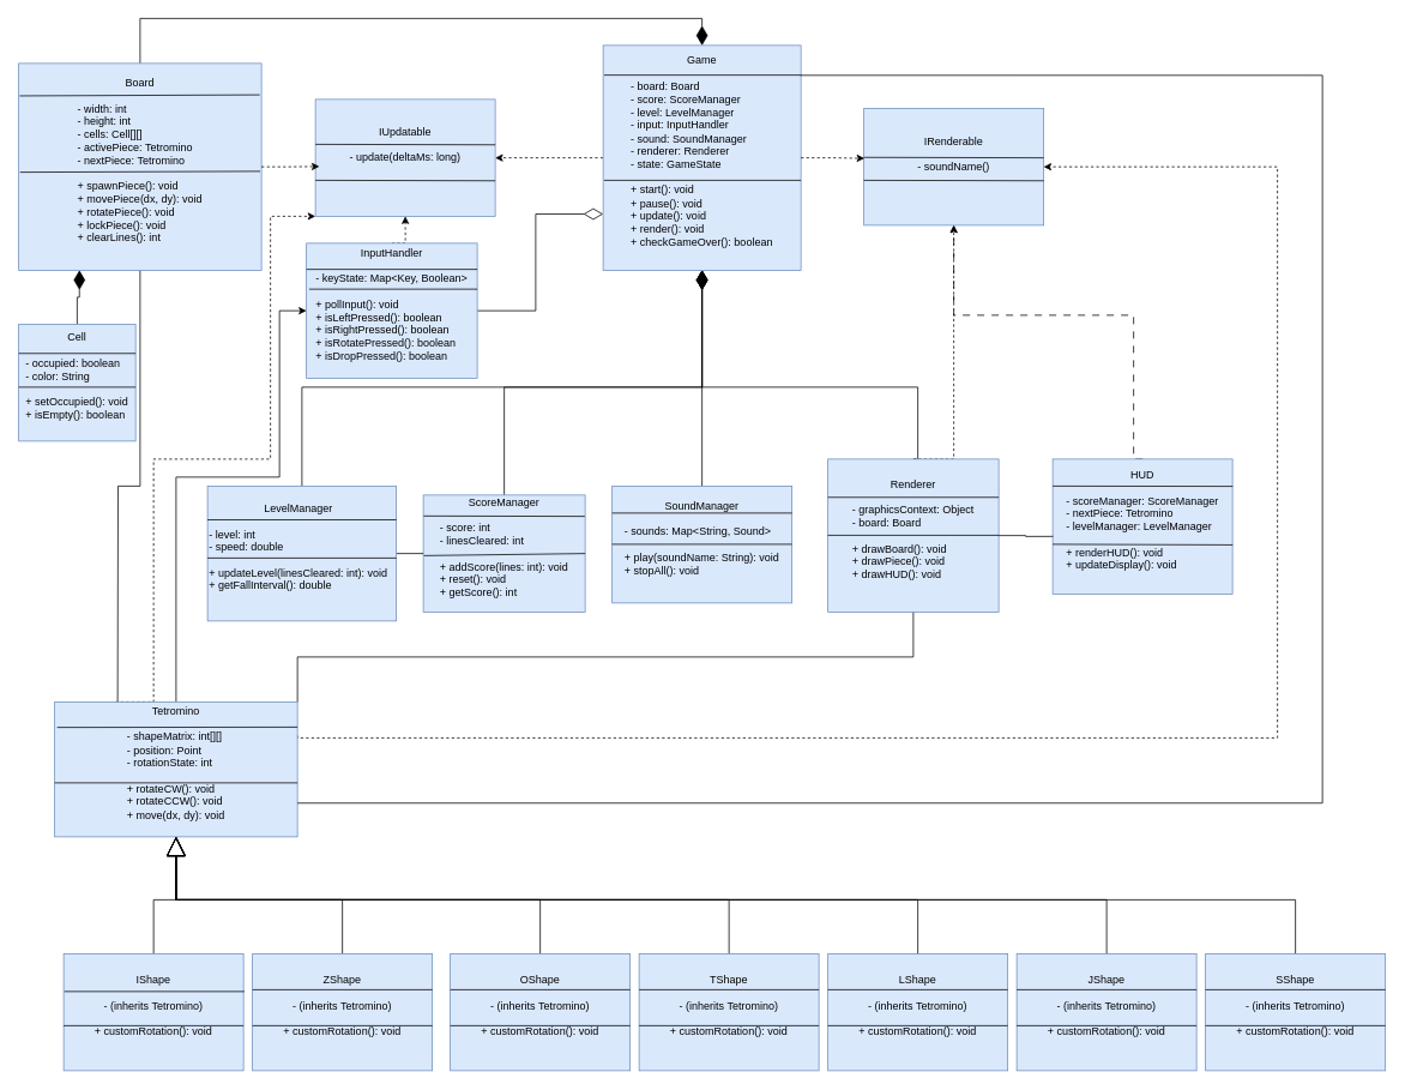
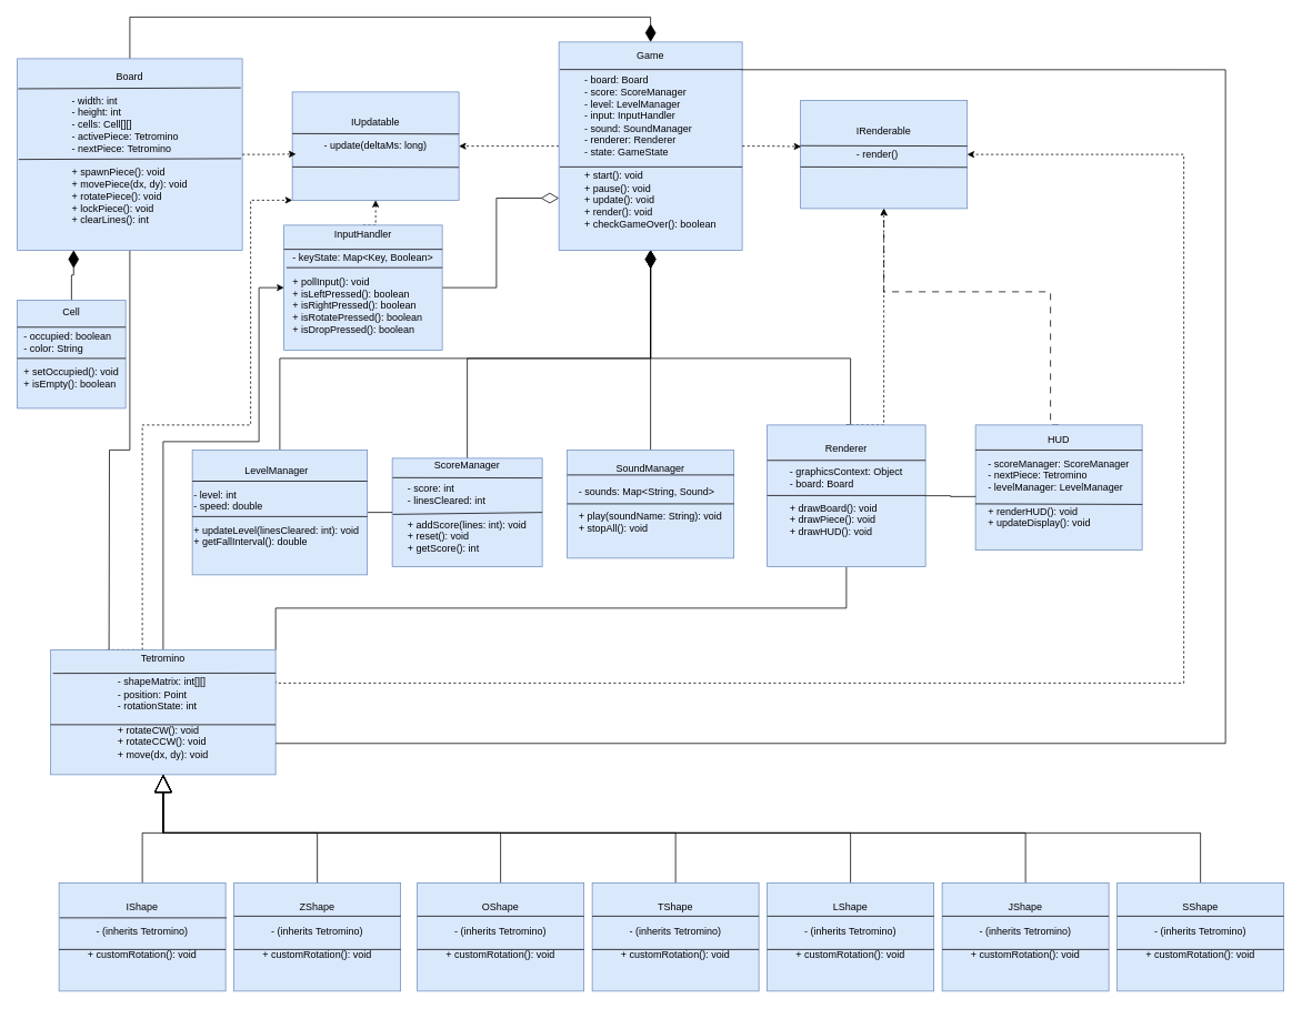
- <mxCell id="3" value="&lt;div&gt;&lt;div&gt;IRenderable&lt;/div&gt;&lt;div&gt;&lt;br&gt;&lt;/div&gt;&lt;div style=&quot;text-align: left;&quot;&gt;- soundName()&lt;/div&gt;&lt;div&gt;&lt;br&gt;&lt;/div&gt;&lt;/div&gt;&lt;div&gt;&lt;br&gt;&lt;/div&gt;" style="rounded=0;whiteSpace=wrap;html=1;fillColor=#dae8fc;strokeColor=#6c8ebf;fontSize=12;" parent="1" vertex="1"><mxGeometry x="960" y="90" width="200" height="130" as="geometry" /></mxCell>
+ <mxCell id="3" value="&lt;div&gt;&lt;div&gt;IRenderable&lt;/div&gt;&lt;div&gt;&lt;br&gt;&lt;/div&gt;&lt;div style=&quot;text-align: left;&quot;&gt;- render()&lt;/div&gt;&lt;div&gt;&lt;br&gt;&lt;/div&gt;&lt;/div&gt;&lt;div&gt;&lt;br&gt;&lt;/div&gt;" style="rounded=0;whiteSpace=wrap;html=1;fillColor=#dae8fc;strokeColor=#6c8ebf;fontSize=12;" parent="1" vertex="1"><mxGeometry x="960" y="90" width="200" height="130" as="geometry" /></mxCell>
